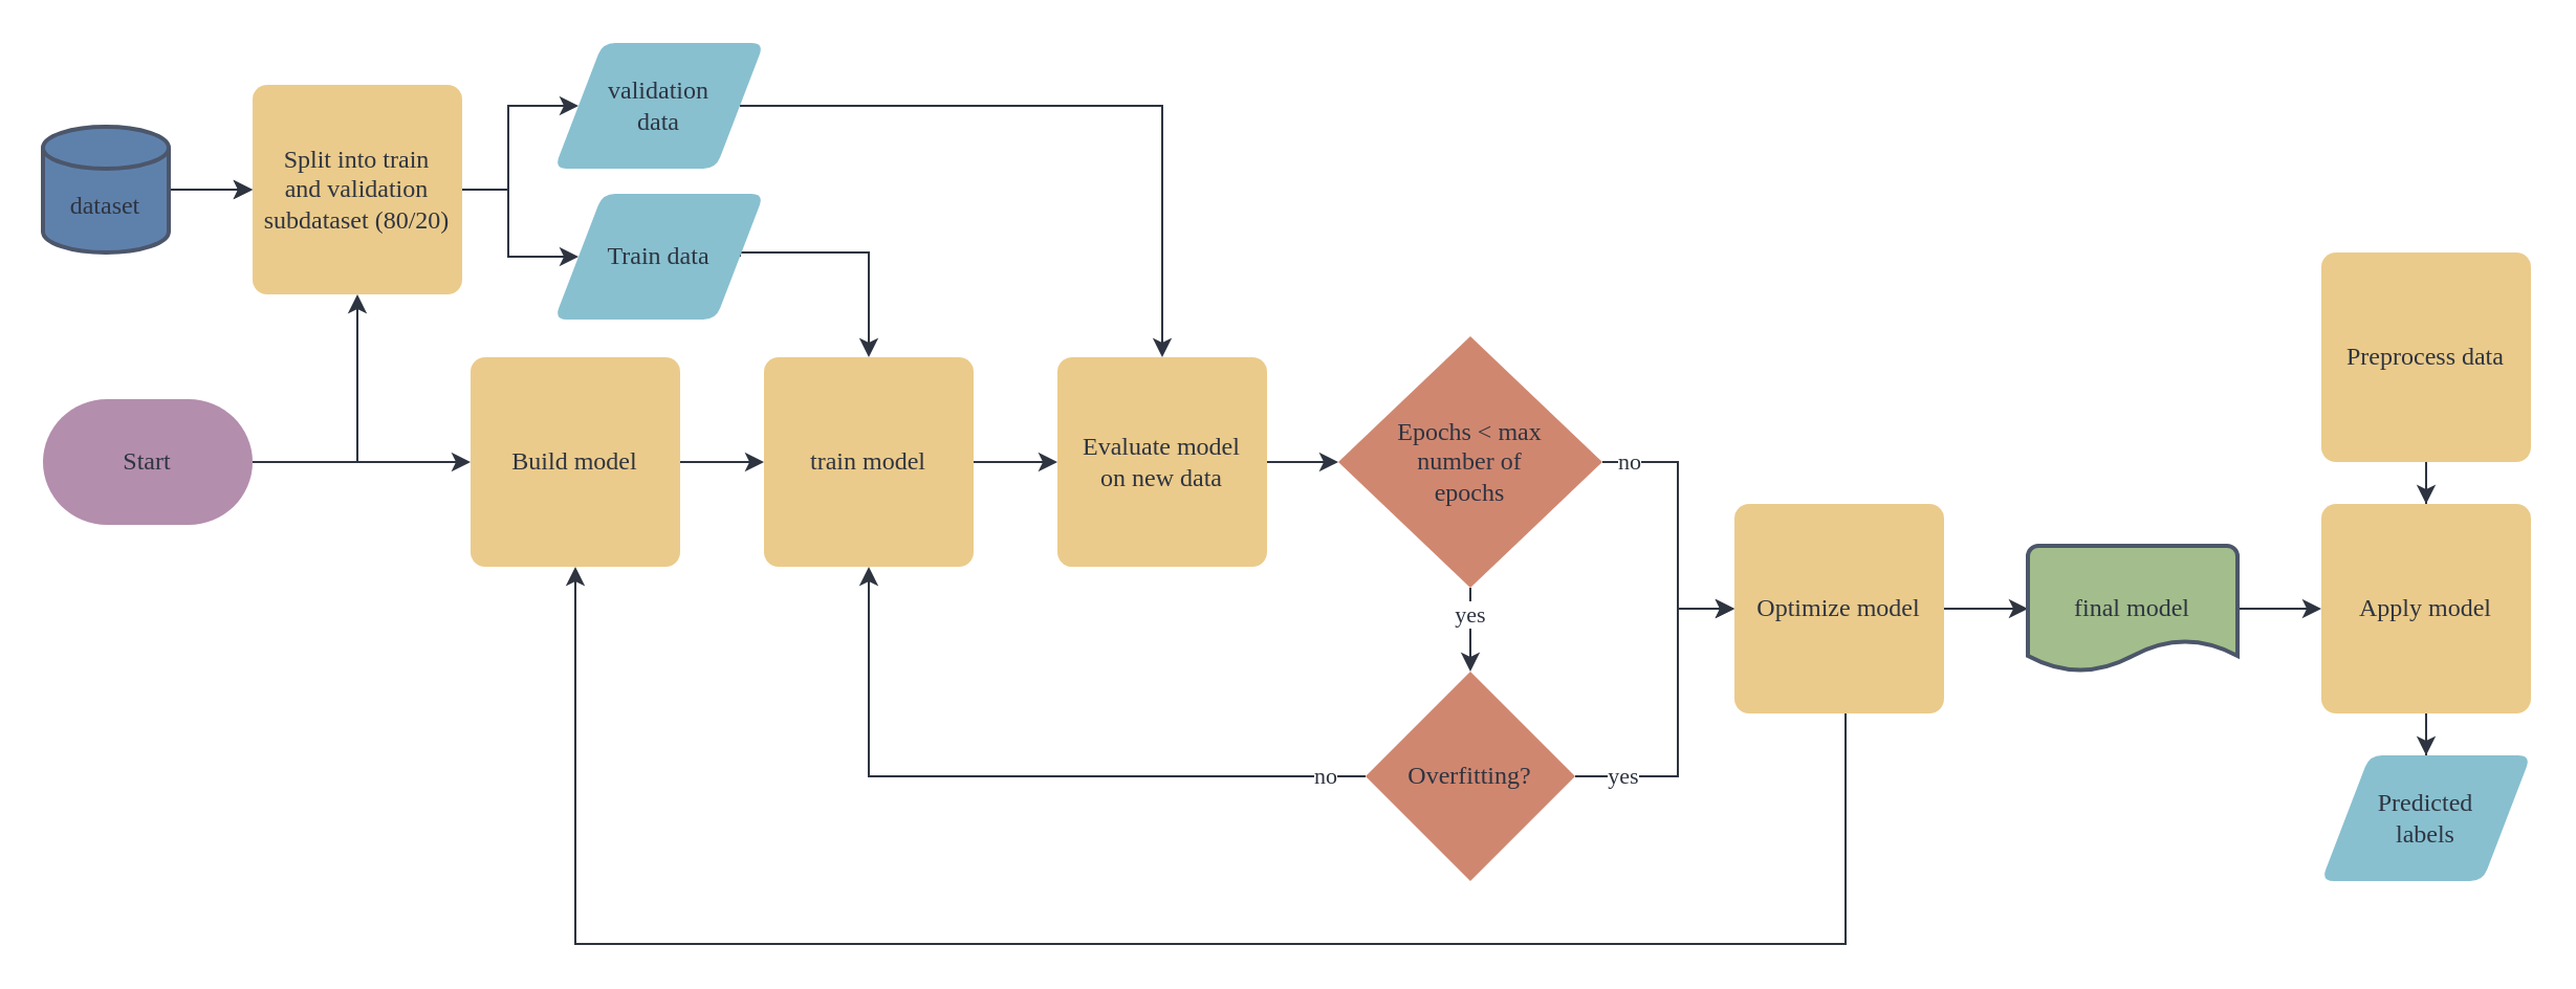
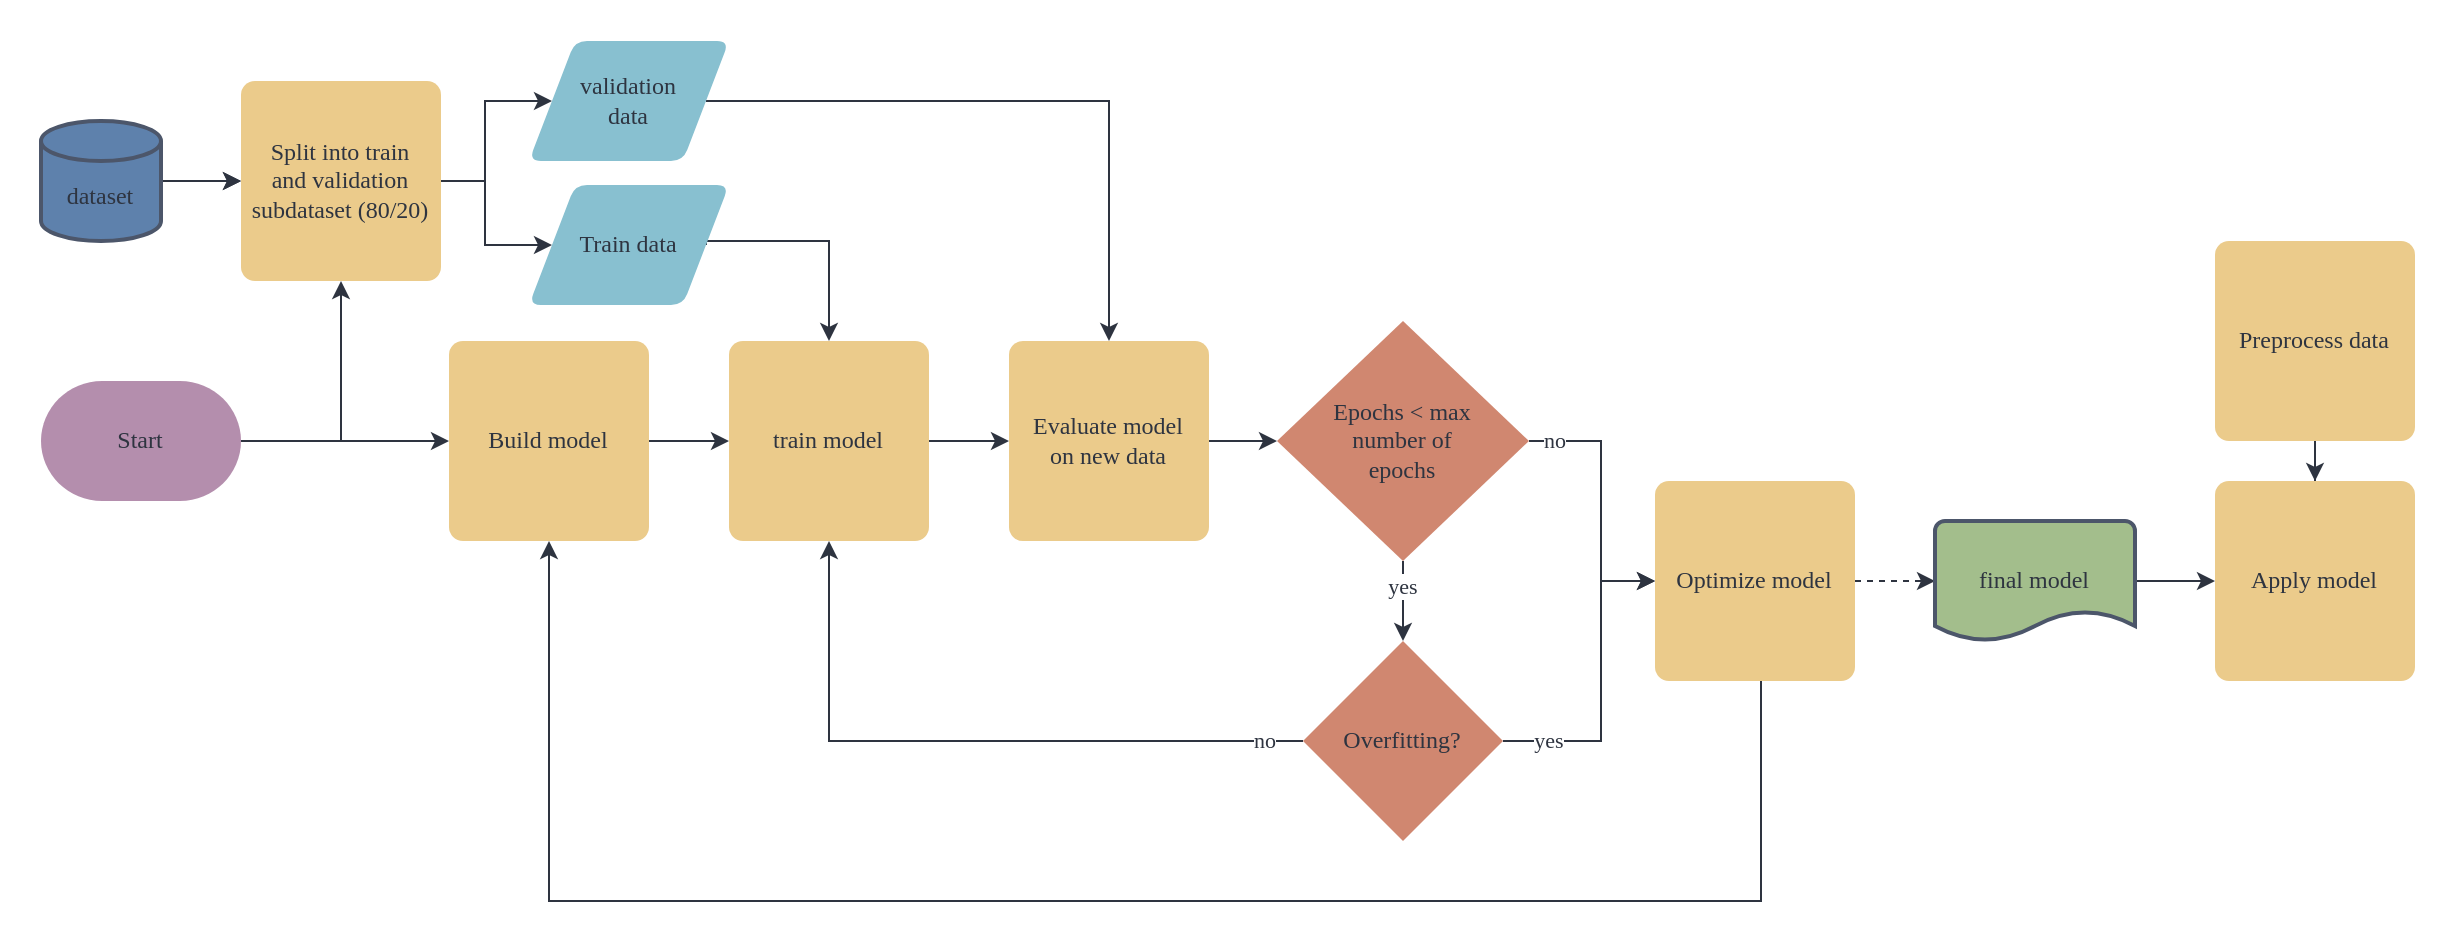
- <mxCell id="27" style="edgeStyle=orthogonalEdgeStyle;rounded=0;orthogonalLoop=1;jettySize=auto;html=1;entryX=0;entryY=0.5;entryDx=0;entryDy=0;entryPerimeter=0;fontFamily=Rubik;fontSource=https%3A%2F%2Ffonts.googleapis.com%2Fcss%3Ffamily%3DRubik;fontColor=#2e3440;strokeColor=#2e3440;" edge="1" parent="1" source="28" target="30"><mxGeometry relative="1" as="geometry" /></mxCell>
+ <mxCell id="27" style="edgeStyle=orthogonalEdgeStyle;rounded=0;orthogonalLoop=1;jettySize=auto;html=1;entryX=0;entryY=0.5;entryDx=0;entryDy=0;entryPerimeter=0;fontFamily=Rubik;fontSource=https%3A%2F%2Ffonts.googleapis.com%2Fcss%3Ffamily%3DRubik;fontColor=#2e3440;strokeColor=#2e3440;dashed=1;" edge="1" parent="1" source="28" target="30"><mxGeometry relative="1" as="geometry" /></mxCell>
- <mxCell id="35" style="edgeStyle=orthogonalEdgeStyle;rounded=0;orthogonalLoop=1;jettySize=auto;html=1;entryX=0.5;entryY=0;entryDx=0;entryDy=0;fontFamily=Rubik;fontSource=https%3A%2F%2Ffonts.googleapis.com%2Fcss%3Ffamily%3DRubik;fontColor=#2e3440;strokeColor=#2e3440;" edge="1" parent="1" source="36" target="31"><mxGeometry relative="1" as="geometry" /></mxCell>
- <mxCell id="31" value="&lt;div&gt;Predicted &lt;br&gt;&lt;/div&gt;&lt;div&gt;labels&lt;/div&gt;" style="shape=parallelogram;html=1;strokeWidth=2;perimeter=parallelogramPerimeter;whiteSpace=wrap;rounded=1;arcSize=12;size=0.23;fontFamily=Rubik;fontSource=https%3A%2F%2Ffonts.googleapis.com%2Fcss%3Ffamily%3DRubik;fontColor=#2e3440;strokeColor=none;fillColor=#88c0d0;" parent="1" vertex="1"><mxGeometry x="1107" y="360" width="100" height="60" as="geometry" /></mxCell>
